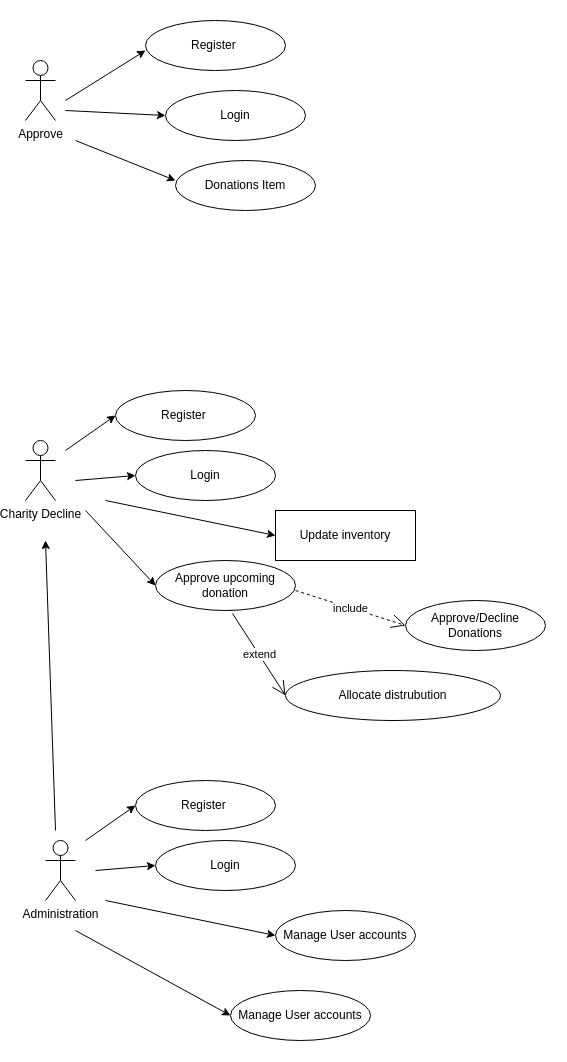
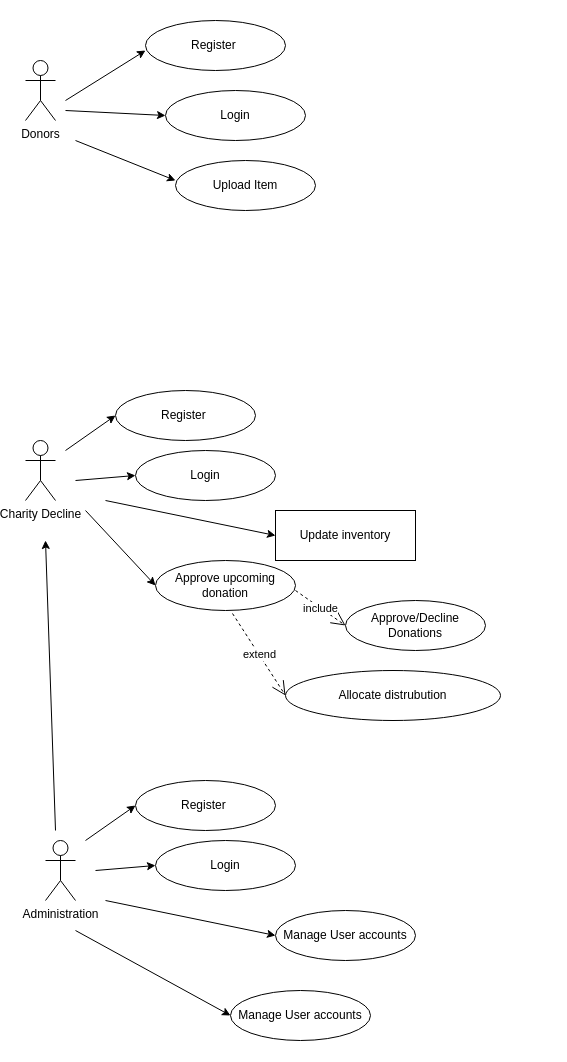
- <mxCell id="2" value="Approve" style="shape=umlActor;verticalLabelPosition=bottom;verticalAlign=top;html=1;outlineConnect=0;" vertex="1" parent="1"><mxGeometry x="20" y="60" width="30" height="60" as="geometry" /></mxCell>
+ <mxCell id="2" value="Donors" style="shape=umlActor;verticalLabelPosition=bottom;verticalAlign=top;html=1;outlineConnect=0;" vertex="1" parent="1"><mxGeometry x="20" y="60" width="30" height="60" as="geometry" /></mxCell>
- <mxCell id="10" value="Donations Item" style="ellipse;whiteSpace=wrap;html=1;" vertex="1" parent="1"><mxGeometry x="170" y="160" width="140" height="50" as="geometry" /></mxCell>
+ <mxCell id="10" value="Upload Item" style="ellipse;whiteSpace=wrap;html=1;" vertex="1" parent="1"><mxGeometry x="170" y="160" width="140" height="50" as="geometry" /></mxCell>
- <mxCell id="19" value="Approve/Decline Donations" style="ellipse;whiteSpace=wrap;html=1;" vertex="1" parent="1"><mxGeometry x="400" y="600" width="140" height="50" as="geometry" /></mxCell>
+ <mxCell id="19" value="Approve/Decline Donations" style="ellipse;whiteSpace=wrap;html=1;" vertex="1" parent="1"><mxGeometry x="340" y="600" width="140" height="50" as="geometry" /></mxCell>
- <mxCell id="22" value="extend" style="endArrow=open;endSize=12;dashed=0;html=1;rounded=0;entryX=0;entryY=0.5;entryDx=0;entryDy=0;exitX=0.55;exitY=1.06;exitDx=0;exitDy=0;exitPerimeter=0;" edge="1" parent="1" target="21" source="16"><mxGeometry width="160" relative="1" as="geometry"><mxPoint x="170" y="660" as="sourcePoint" /><mxPoint x="330" y="660" as="targetPoint" /></mxGeometry></mxCell>
+ <mxCell id="22" value="extend" style="endArrow=open;endSize=12;dashed=1;html=1;rounded=0;entryX=0;entryY=0.5;entryDx=0;entryDy=0;exitX=0.55;exitY=1.06;exitDx=0;exitDy=0;exitPerimeter=0;" edge="1" parent="1" target="21" source="16"><mxGeometry width="160" relative="1" as="geometry"><mxPoint x="170" y="660" as="sourcePoint" /><mxPoint x="330" y="660" as="targetPoint" /></mxGeometry></mxCell>
